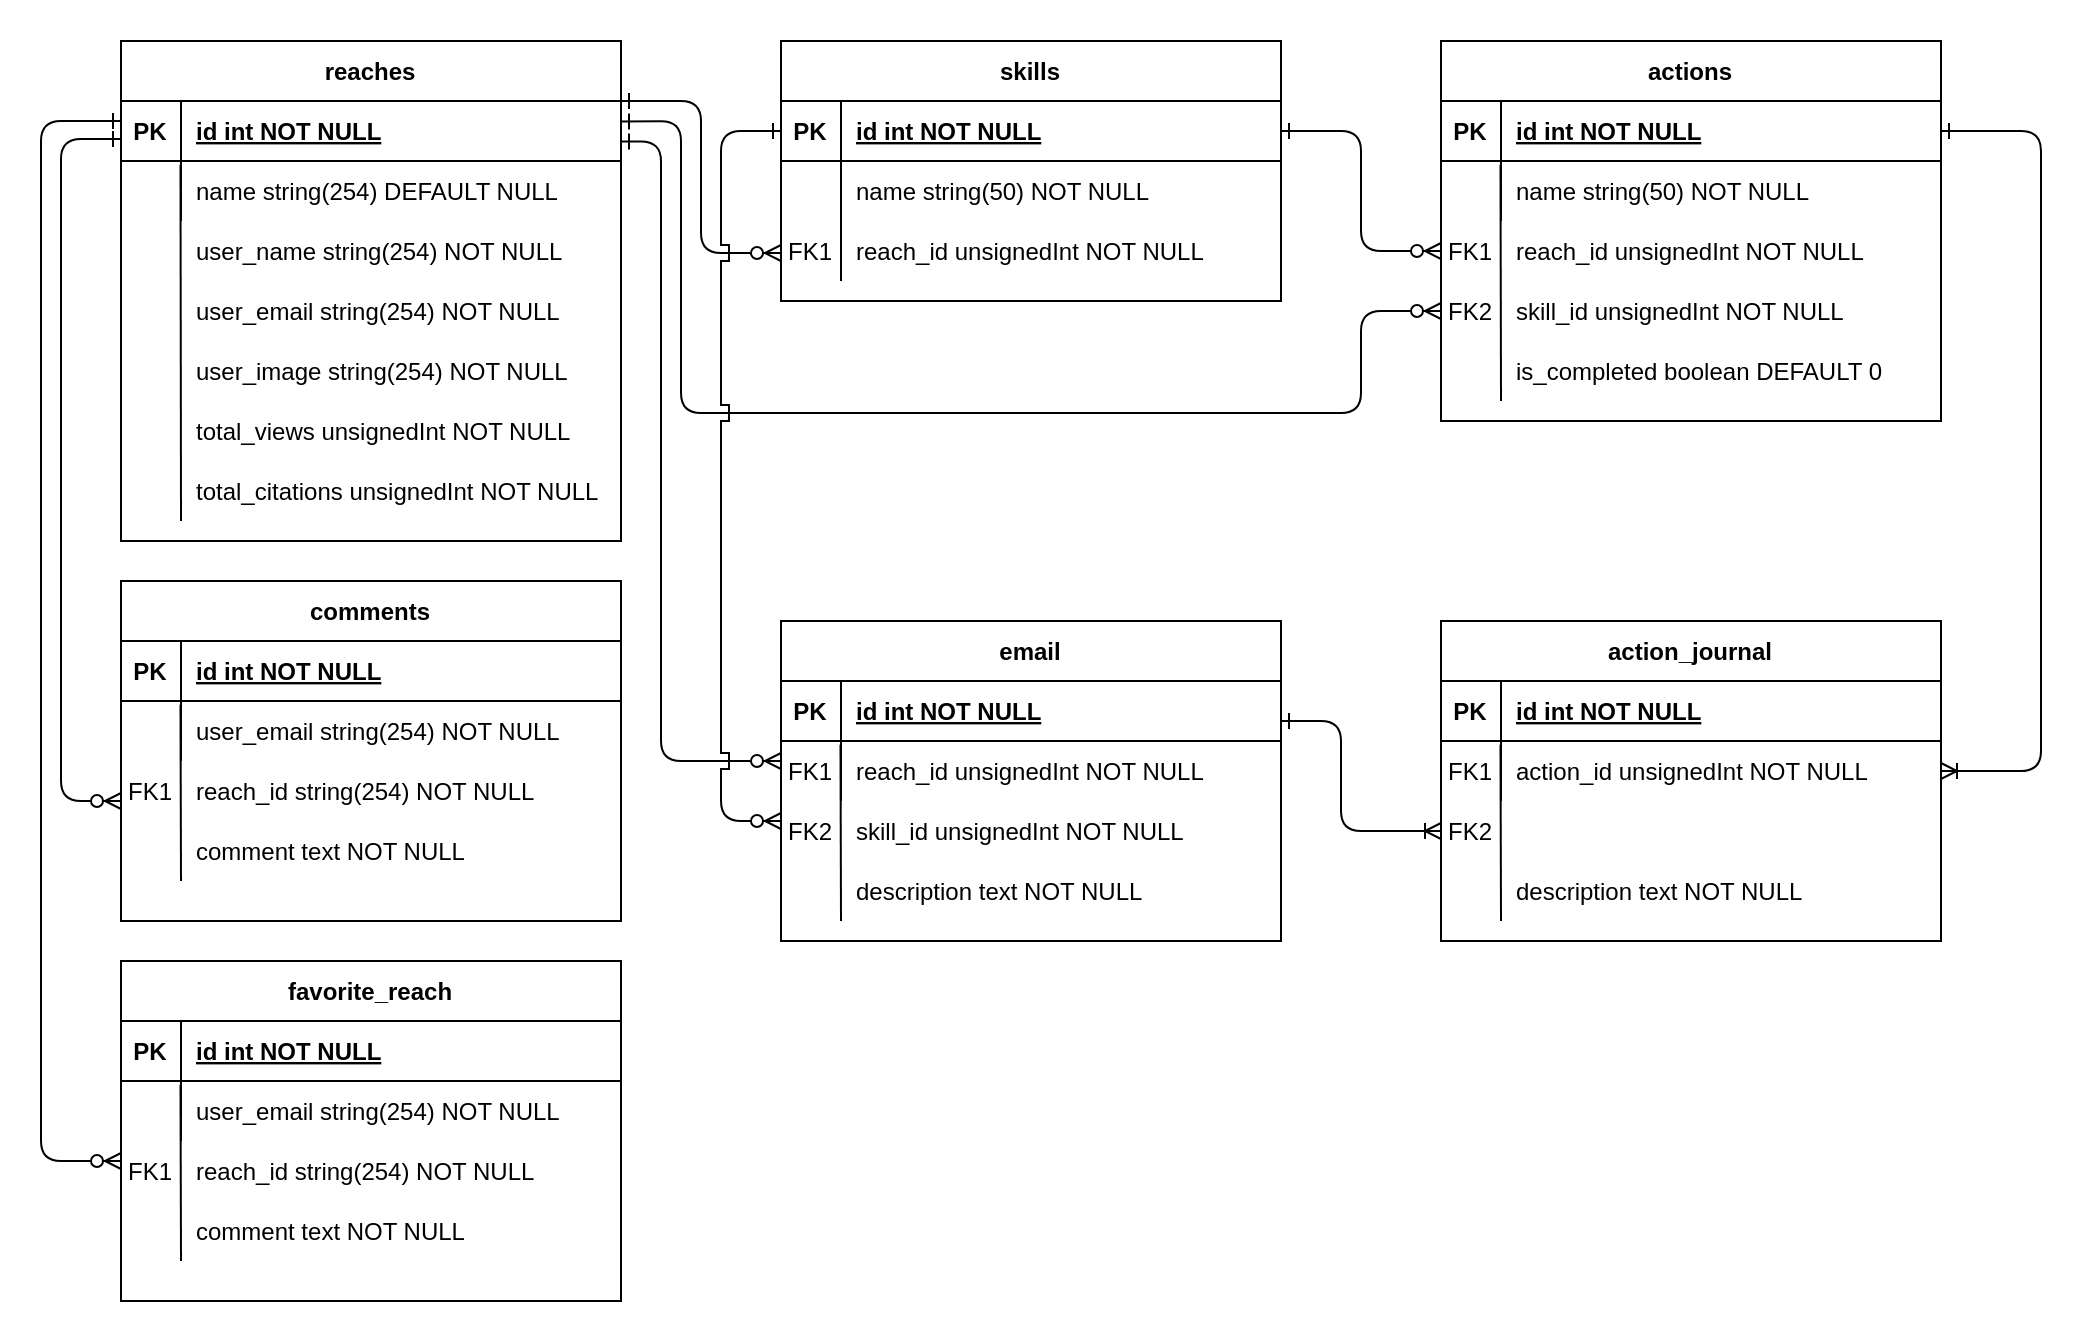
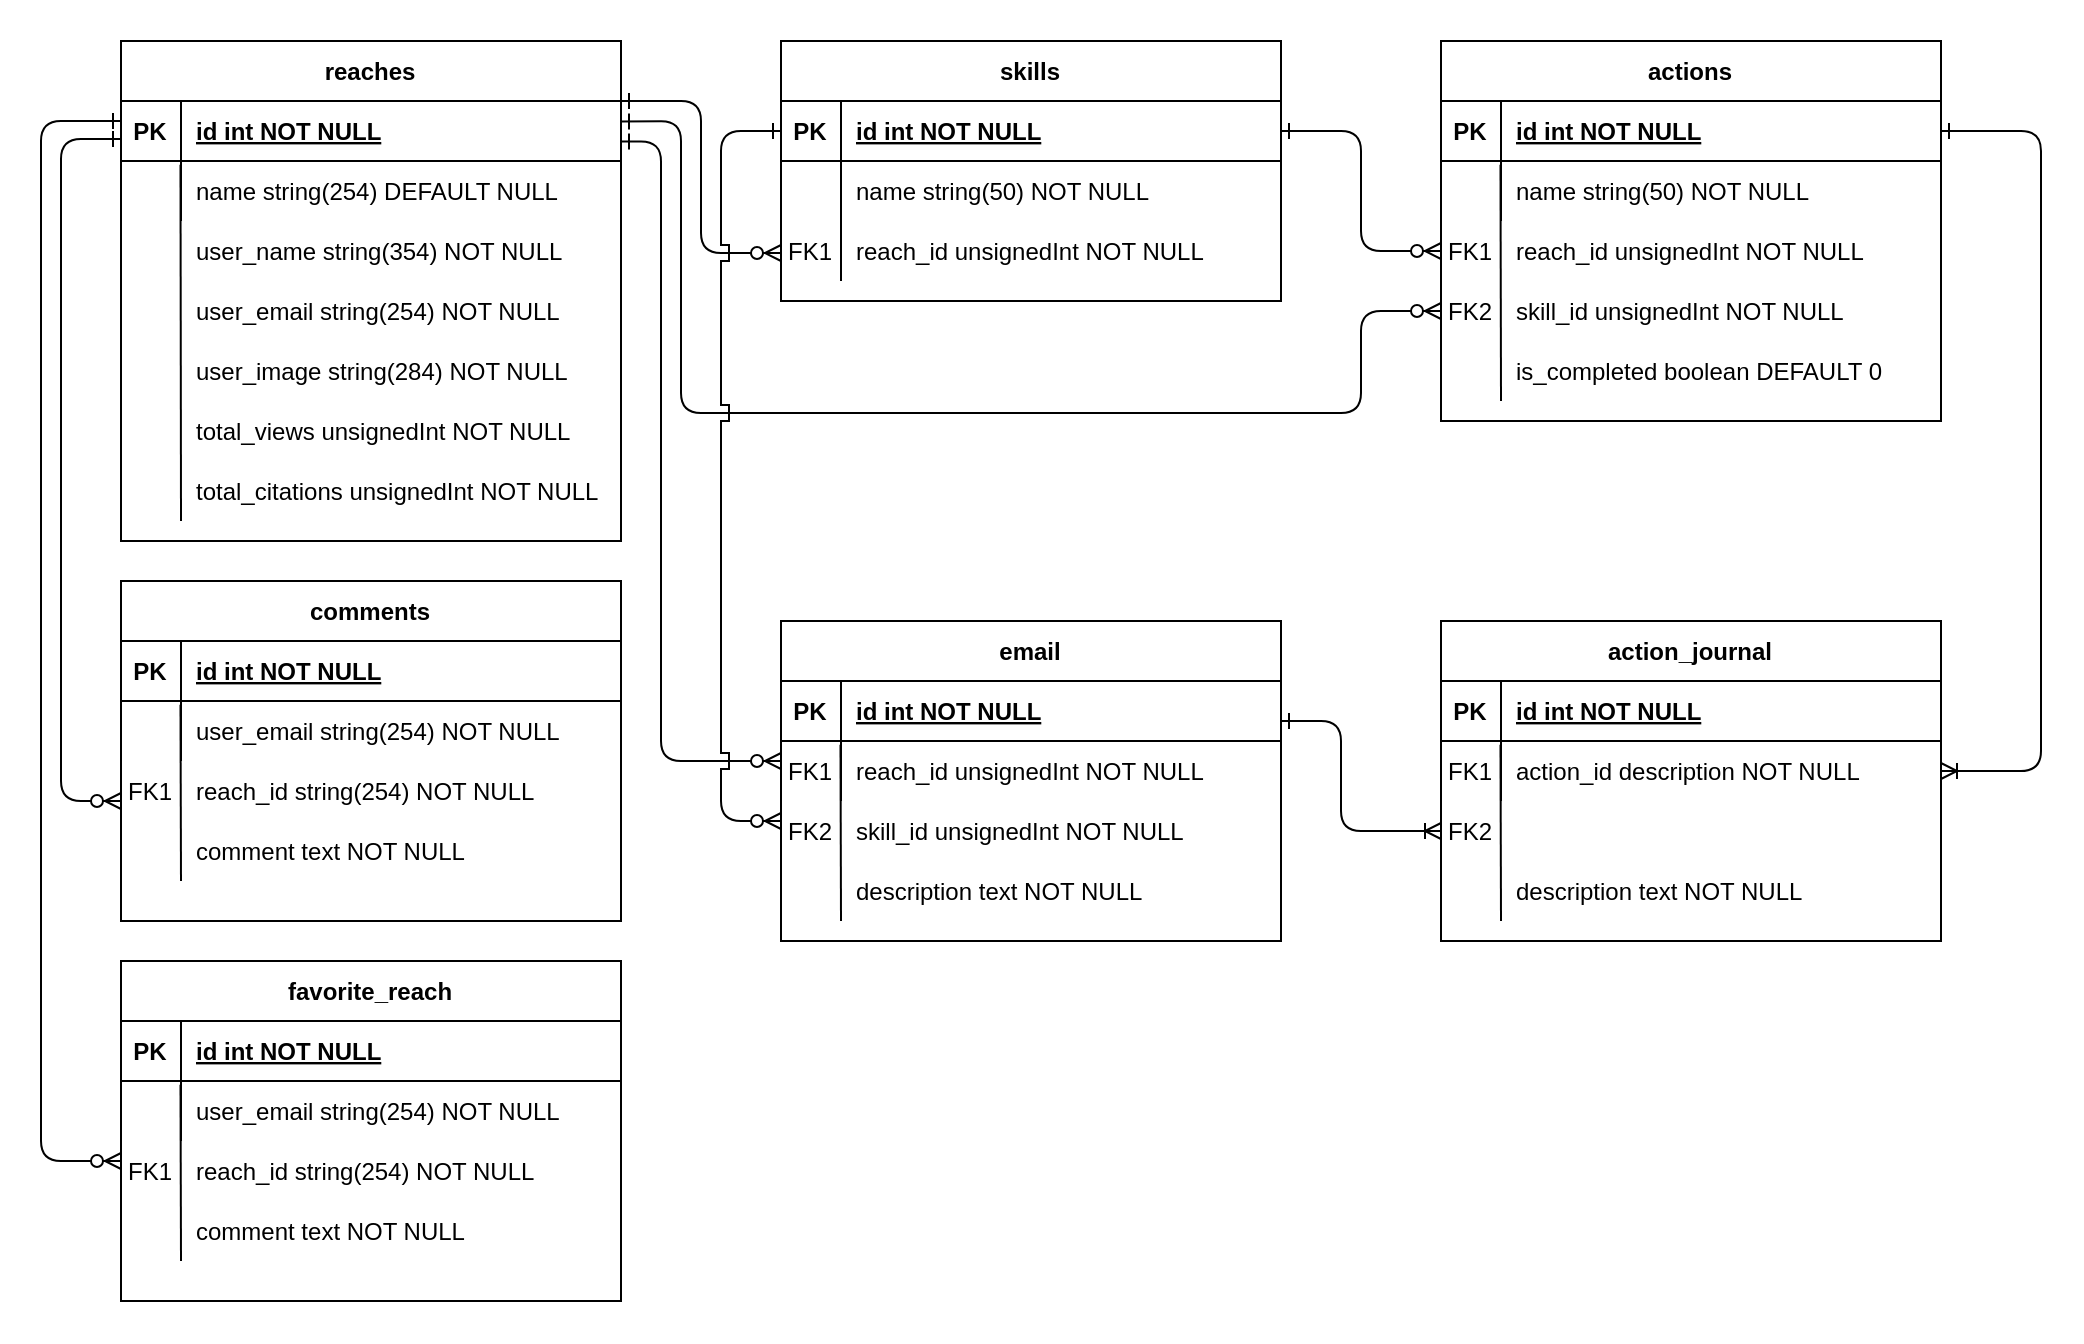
- <mxCell id="23" value="user_name string(254) NOT NULL" style="shape=partialRectangle;overflow=hidden;connectable=0;fillColor=none;top=0;left=0;bottom=0;right=0;align=left;spacingLeft=6;" vertex="1" parent="15"><mxGeometry x="30" y="90" width="220" height="30" as="geometry"><mxRectangle width="220" height="30" as="alternateBounds" /></mxGeometry></mxCell>
+ <mxCell id="23" value="user_name string(354) NOT NULL" style="shape=partialRectangle;overflow=hidden;connectable=0;fillColor=none;top=0;left=0;bottom=0;right=0;align=left;spacingLeft=6;" vertex="1" parent="15"><mxGeometry x="30" y="90" width="220" height="30" as="geometry"><mxRectangle width="220" height="30" as="alternateBounds" /></mxGeometry></mxCell>
- <mxCell id="26" value="user_image string(254) NOT NULL" style="shape=partialRectangle;overflow=hidden;connectable=0;fillColor=none;top=0;left=0;bottom=0;right=0;align=left;spacingLeft=6;" vertex="1" parent="15"><mxGeometry x="30" y="150" width="220" height="30" as="geometry"><mxRectangle width="220" height="30" as="alternateBounds" /></mxGeometry></mxCell>
+ <mxCell id="26" value="user_image string(284) NOT NULL" style="shape=partialRectangle;overflow=hidden;connectable=0;fillColor=none;top=0;left=0;bottom=0;right=0;align=left;spacingLeft=6;" vertex="1" parent="15"><mxGeometry x="30" y="150" width="220" height="30" as="geometry"><mxRectangle width="220" height="30" as="alternateBounds" /></mxGeometry></mxCell>
- <mxCell id="64" value="action_id unsignedInt NOT NULL" style="shape=partialRectangle;overflow=hidden;connectable=0;fillColor=none;top=0;left=0;bottom=0;right=0;align=left;spacingLeft=6;" vertex="1" parent="62"><mxGeometry x="30" width="220" height="30" as="geometry"><mxRectangle width="220" height="30" as="alternateBounds" /></mxGeometry></mxCell>
+ <mxCell id="64" value="action_id description NOT NULL" style="shape=partialRectangle;overflow=hidden;connectable=0;fillColor=none;top=0;left=0;bottom=0;right=0;align=left;spacingLeft=6;" vertex="1" parent="62"><mxGeometry x="30" width="220" height="30" as="geometry"><mxRectangle width="220" height="30" as="alternateBounds" /></mxGeometry></mxCell>
